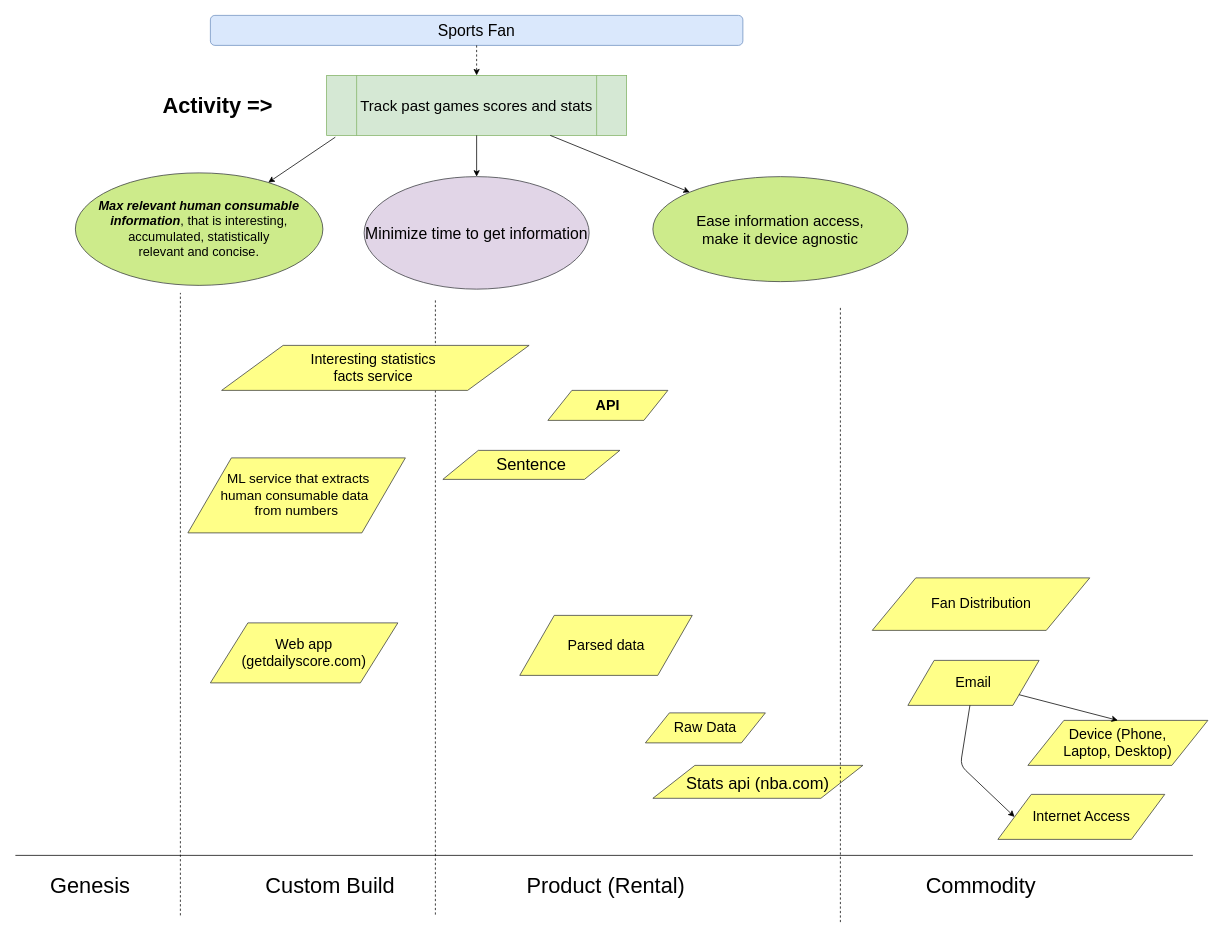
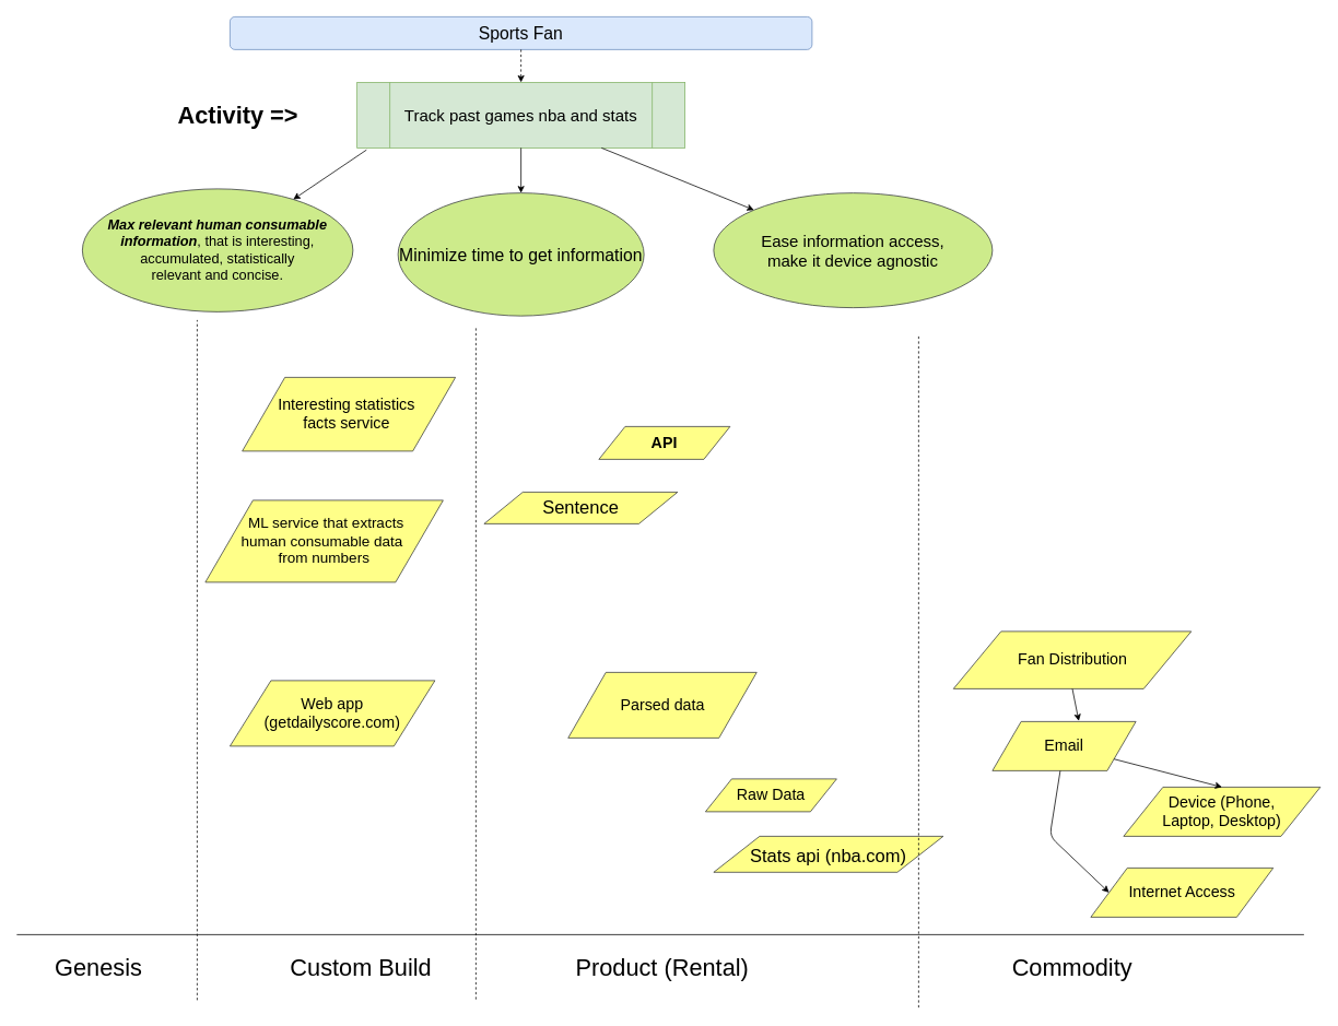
- <mxCell id="4" value="Track past games scores and stats" style="shape=process;whiteSpace=wrap;html=1;backgroundOutline=1;fillColor=#d5e8d4;strokeColor=#82b366;fontSize=20;fontStyle=0" parent="1" vertex="1"><mxGeometry x="435" y="100" width="400" height="80" as="geometry" /></mxCell>
+ <mxCell id="4" value="Track past games nba and stats" style="shape=process;whiteSpace=wrap;html=1;backgroundOutline=1;fillColor=#d5e8d4;strokeColor=#82b366;fontSize=20;fontStyle=0" parent="1" vertex="1"><mxGeometry x="435" y="100" width="400" height="80" as="geometry" /></mxCell>
- <mxCell id="6" value="Minimize time to get information" style="ellipse;whiteSpace=wrap;html=1;fillColor=#e1d5e7;strokeColor=#36393d;fontSize=21;" parent="1" vertex="1"><mxGeometry x="485" y="235" width="300" height="150" as="geometry" /></mxCell>
+ <mxCell id="6" value="Minimize time to get information" style="ellipse;whiteSpace=wrap;html=1;fillColor=#cdeb8b;strokeColor=#36393d;fontSize=21;" parent="1" vertex="1"><mxGeometry x="485" y="235" width="300" height="150" as="geometry" /></mxCell>
- <mxCell id="30" value="Interesting statistics&amp;nbsp;&lt;br&gt;facts service&amp;nbsp;" style="shape=parallelogram;perimeter=parallelogramPerimeter;whiteSpace=wrap;html=1;fontSize=19;fillColor=#ffff88;strokeColor=#36393d;" vertex="1" parent="1"><mxGeometry x="295" y="460" width="410" height="60" as="geometry" /></mxCell>
+ <mxCell id="30" value="Interesting statistics&amp;nbsp;&lt;br&gt;facts service&amp;nbsp;" style="shape=parallelogram;perimeter=parallelogramPerimeter;whiteSpace=wrap;html=1;fontSize=19;fillColor=#ffff88;strokeColor=#36393d;" vertex="1" parent="1"><mxGeometry x="295" y="460" width="260" height="90" as="geometry" /></mxCell>
+ <mxCell id="26" value="" style="endArrow=classic;html=1;fontSize=29;entryX=0.602;entryY=-0.011;entryDx=0;entryDy=0;entryPerimeter=0;exitX=0.5;exitY=1;exitDx=0;exitDy=0;" parent="1" source="25" target="13" edge="1"><mxGeometry width="50" height="50" relative="1" as="geometry"><mxPoint x="10" y="1280" as="sourcePoint" /><mxPoint x="60" y="1230" as="targetPoint" /></mxGeometry></mxCell>
